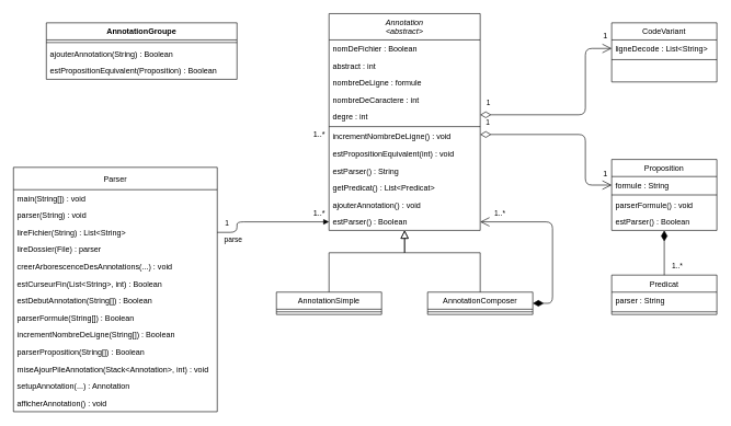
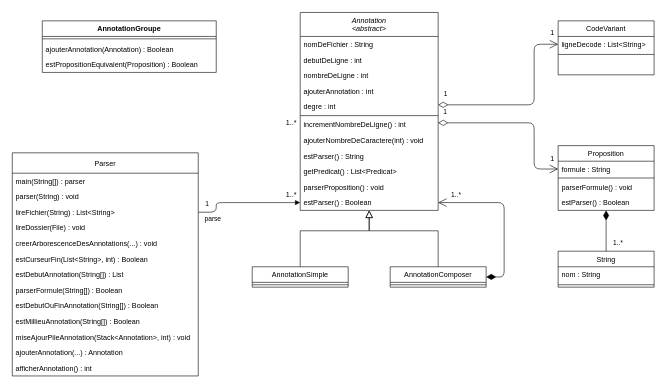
- <mxCell id="3" value="nomDeFichier : Boolean" style="text;align=left;verticalAlign=top;spacingLeft=4;spacingRight=4;overflow=hidden;rotatable=0;points=[[0,0.5],[1,0.5]];portConstraint=eastwest;rounded=0;shadow=0;html=0;" parent="2" vertex="1"><mxGeometry y="40" width="230" height="26" as="geometry" /></mxCell>
+ <mxCell id="3" value="nomDeFichier : String" style="text;align=left;verticalAlign=top;spacingLeft=4;spacingRight=4;overflow=hidden;rotatable=0;points=[[0,0.5],[1,0.5]];portConstraint=eastwest;rounded=0;shadow=0;html=0;" parent="2" vertex="1"><mxGeometry y="40" width="230" height="26" as="geometry" /></mxCell>
- <mxCell id="37" value="ajouterAnnotation(String) : Boolean" style="text;align=left;verticalAlign=top;spacingLeft=4;spacingRight=4;overflow=hidden;rotatable=0;points=[[0,0.5],[1,0.5]];portConstraint=eastwest;rounded=0;shadow=0;html=0;" parent="35" vertex="1"><mxGeometry y="34" width="290" height="26" as="geometry" /></mxCell>
+ <mxCell id="37" value="ajouterAnnotation(Annotation) : Boolean" style="text;align=left;verticalAlign=top;spacingLeft=4;spacingRight=4;overflow=hidden;rotatable=0;points=[[0,0.5],[1,0.5]];portConstraint=eastwest;rounded=0;shadow=0;html=0;" parent="35" vertex="1"><mxGeometry y="34" width="290" height="26" as="geometry" /></mxCell>
- <mxCell id="4" value="abstract : int" style="text;align=left;verticalAlign=top;spacingLeft=4;spacingRight=4;overflow=hidden;rotatable=0;points=[[0,0.5],[1,0.5]];portConstraint=eastwest;rounded=0;shadow=0;html=0;" parent="2" vertex="1"><mxGeometry y="66" width="230" height="26" as="geometry" /></mxCell>
+ <mxCell id="4" value="debutDeLigne : int" style="text;align=left;verticalAlign=top;spacingLeft=4;spacingRight=4;overflow=hidden;rotatable=0;points=[[0,0.5],[1,0.5]];portConstraint=eastwest;rounded=0;shadow=0;html=0;" parent="2" vertex="1"><mxGeometry y="66" width="230" height="26" as="geometry" /></mxCell>
- <mxCell id="5" value="nombreDeLigne : formule" style="text;align=left;verticalAlign=top;spacingLeft=4;spacingRight=4;overflow=hidden;rotatable=0;points=[[0,0.5],[1,0.5]];portConstraint=eastwest;rounded=0;shadow=0;html=0;" parent="2" vertex="1"><mxGeometry y="92" width="230" height="26" as="geometry" /></mxCell>
+ <mxCell id="5" value="nombreDeLigne : int" style="text;align=left;verticalAlign=top;spacingLeft=4;spacingRight=4;overflow=hidden;rotatable=0;points=[[0,0.5],[1,0.5]];portConstraint=eastwest;rounded=0;shadow=0;html=0;" parent="2" vertex="1"><mxGeometry y="92" width="230" height="26" as="geometry" /></mxCell>
- <mxCell id="6" value="nombreDeCaractere : int" style="text;align=left;verticalAlign=top;spacingLeft=4;spacingRight=4;overflow=hidden;rotatable=0;points=[[0,0.5],[1,0.5]];portConstraint=eastwest;rounded=0;shadow=0;html=0;" parent="2" vertex="1"><mxGeometry y="118" width="230" height="26" as="geometry" /></mxCell>
+ <mxCell id="6" value="ajouterAnnotation : int" style="text;align=left;verticalAlign=top;spacingLeft=4;spacingRight=4;overflow=hidden;rotatable=0;points=[[0,0.5],[1,0.5]];portConstraint=eastwest;rounded=0;shadow=0;html=0;" parent="2" vertex="1"><mxGeometry y="118" width="230" height="26" as="geometry" /></mxCell>
- <mxCell id="9" value="incrementNombreDeLigne() : void" style="text;align=left;verticalAlign=top;spacingLeft=4;spacingRight=4;overflow=hidden;rotatable=0;points=[[0,0.5],[1,0.5]];portConstraint=eastwest;rounded=0;shadow=0;html=0;" parent="2" vertex="1"><mxGeometry y="174" width="230" height="26" as="geometry" /></mxCell>
+ <mxCell id="9" value="incrementNombreDeLigne() : int" style="text;align=left;verticalAlign=top;spacingLeft=4;spacingRight=4;overflow=hidden;rotatable=0;points=[[0,0.5],[1,0.5]];portConstraint=eastwest;rounded=0;shadow=0;html=0;" parent="2" vertex="1"><mxGeometry y="174" width="230" height="26" as="geometry" /></mxCell>
- <mxCell id="10" value="estPropositionEquivalent(int) : void" style="text;align=left;verticalAlign=top;spacingLeft=4;spacingRight=4;overflow=hidden;rotatable=0;points=[[0,0.5],[1,0.5]];portConstraint=eastwest;rounded=0;shadow=0;html=0;" parent="2" vertex="1"><mxGeometry y="200" width="230" height="26" as="geometry" /></mxCell>
+ <mxCell id="10" value="ajouterNombreDeCaractere(int) : void" style="text;align=left;verticalAlign=top;spacingLeft=4;spacingRight=4;overflow=hidden;rotatable=0;points=[[0,0.5],[1,0.5]];portConstraint=eastwest;rounded=0;shadow=0;html=0;" parent="2" vertex="1"><mxGeometry y="200" width="230" height="26" as="geometry" /></mxCell>
- <mxCell id="41" value="main(String[]) : void" style="text;strokeColor=none;fillColor=none;align=left;verticalAlign=top;spacingLeft=4;spacingRight=4;overflow=hidden;rotatable=0;points=[[0,0.5],[1,0.5]];portConstraint=eastwest;" parent="40" vertex="1"><mxGeometry y="34" width="310" height="26" as="geometry" /></mxCell>
+ <mxCell id="41" value="main(String[]) : parser" style="text;strokeColor=none;fillColor=none;align=left;verticalAlign=top;spacingLeft=4;spacingRight=4;overflow=hidden;rotatable=0;points=[[0,0.5],[1,0.5]];portConstraint=eastwest;" parent="40" vertex="1"><mxGeometry y="34" width="310" height="26" as="geometry" /></mxCell>
- <mxCell id="13" value="ajouterAnnotation() : void" style="text;align=left;verticalAlign=top;spacingLeft=4;spacingRight=4;overflow=hidden;rotatable=0;points=[[0,0.5],[1,0.5]];portConstraint=eastwest;rounded=0;shadow=0;html=0;" parent="2" vertex="1"><mxGeometry y="278" width="230" height="26" as="geometry" /></mxCell>
+ <mxCell id="13" value="parserProposition() : void" style="text;align=left;verticalAlign=top;spacingLeft=4;spacingRight=4;overflow=hidden;rotatable=0;points=[[0,0.5],[1,0.5]];portConstraint=eastwest;rounded=0;shadow=0;html=0;" parent="2" vertex="1"><mxGeometry y="278" width="230" height="26" as="geometry" /></mxCell>
- <mxCell id="44" value="lireDossier(File) : parser" style="text;strokeColor=none;fillColor=none;align=left;verticalAlign=top;spacingLeft=4;spacingRight=4;overflow=hidden;rotatable=0;points=[[0,0.5],[1,0.5]];portConstraint=eastwest;" parent="40" vertex="1"><mxGeometry y="112" width="310" height="26" as="geometry" /></mxCell>
+ <mxCell id="44" value="lireDossier(File) : void" style="text;strokeColor=none;fillColor=none;align=left;verticalAlign=top;spacingLeft=4;spacingRight=4;overflow=hidden;rotatable=0;points=[[0,0.5],[1,0.5]];portConstraint=eastwest;" parent="40" vertex="1"><mxGeometry y="112" width="310" height="26" as="geometry" /></mxCell>
- <mxCell id="30" value="Predicat" style="swimlane;fontStyle=0;align=center;verticalAlign=top;childLayout=stackLayout;horizontal=1;startSize=26;horizontalStack=0;resizeParent=1;resizeLast=0;collapsible=1;marginBottom=0;rounded=0;shadow=0;strokeWidth=1;" parent="1" vertex="1"><mxGeometry x="930" y="418" width="160" height="60" as="geometry"><mxRectangle x="550" y="140" width="160" height="26" as="alternateBounds" /></mxGeometry></mxCell>
+ <mxCell id="30" value="String" style="swimlane;fontStyle=0;align=center;verticalAlign=top;childLayout=stackLayout;horizontal=1;startSize=26;horizontalStack=0;resizeParent=1;resizeLast=0;collapsible=1;marginBottom=0;rounded=0;shadow=0;strokeWidth=1;" parent="1" vertex="1"><mxGeometry x="930" y="418" width="160" height="60" as="geometry"><mxRectangle x="550" y="140" width="160" height="26" as="alternateBounds" /></mxGeometry></mxCell>
- <mxCell id="47" value="estDebutAnnotation(String[]) : Boolean" style="text;strokeColor=none;fillColor=none;align=left;verticalAlign=top;spacingLeft=4;spacingRight=4;overflow=hidden;rotatable=0;points=[[0,0.5],[1,0.5]];portConstraint=eastwest;" vertex="1" parent="40"><mxGeometry y="190" width="310" height="26" as="geometry" /></mxCell>
+ <mxCell id="47" value="estDebutAnnotation(String[]) : List" style="text;strokeColor=none;fillColor=none;align=left;verticalAlign=top;spacingLeft=4;spacingRight=4;overflow=hidden;rotatable=0;points=[[0,0.5],[1,0.5]];portConstraint=eastwest;" vertex="1" parent="40"><mxGeometry y="190" width="310" height="26" as="geometry" /></mxCell>
- <mxCell id="31" value="parser : String" style="text;align=left;verticalAlign=top;spacingLeft=4;spacingRight=4;overflow=hidden;rotatable=0;points=[[0,0.5],[1,0.5]];portConstraint=eastwest;" parent="30" vertex="1"><mxGeometry y="26" width="160" height="26" as="geometry" /></mxCell>
+ <mxCell id="31" value="nom : String" style="text;align=left;verticalAlign=top;spacingLeft=4;spacingRight=4;overflow=hidden;rotatable=0;points=[[0,0.5],[1,0.5]];portConstraint=eastwest;" parent="30" vertex="1"><mxGeometry y="26" width="160" height="26" as="geometry" /></mxCell>
- <mxCell id="49" value="incrementNombreDeLigne(String[]) : Boolean" style="text;strokeColor=none;fillColor=none;align=left;verticalAlign=top;spacingLeft=4;spacingRight=4;overflow=hidden;rotatable=0;points=[[0,0.5],[1,0.5]];portConstraint=eastwest;" vertex="1" parent="40"><mxGeometry y="242" width="310" height="26" as="geometry" /></mxCell>
+ <mxCell id="49" value="estDebutOuFinAnnotation(String[]) : Boolean" style="text;strokeColor=none;fillColor=none;align=left;verticalAlign=top;spacingLeft=4;spacingRight=4;overflow=hidden;rotatable=0;points=[[0,0.5],[1,0.5]];portConstraint=eastwest;" vertex="1" parent="40"><mxGeometry y="242" width="310" height="26" as="geometry" /></mxCell>
- <mxCell id="50" value="parserProposition(String[]) : Boolean" style="text;strokeColor=none;fillColor=none;align=left;verticalAlign=top;spacingLeft=4;spacingRight=4;overflow=hidden;rotatable=0;points=[[0,0.5],[1,0.5]];portConstraint=eastwest;" vertex="1" parent="40"><mxGeometry y="268" width="310" height="26" as="geometry" /></mxCell>
+ <mxCell id="50" value="estMillieuAnnotation(String[]) : Boolean" style="text;strokeColor=none;fillColor=none;align=left;verticalAlign=top;spacingLeft=4;spacingRight=4;overflow=hidden;rotatable=0;points=[[0,0.5],[1,0.5]];portConstraint=eastwest;" vertex="1" parent="40"><mxGeometry y="268" width="310" height="26" as="geometry" /></mxCell>
- <mxCell id="52" value="setupAnnotation(...) : Annotation" style="text;strokeColor=none;fillColor=none;align=left;verticalAlign=top;spacingLeft=4;spacingRight=4;overflow=hidden;rotatable=0;points=[[0,0.5],[1,0.5]];portConstraint=eastwest;" vertex="1" parent="40"><mxGeometry y="320" width="310" height="26" as="geometry" /></mxCell>
+ <mxCell id="52" value="ajouterAnnotation(...) : Annotation" style="text;strokeColor=none;fillColor=none;align=left;verticalAlign=top;spacingLeft=4;spacingRight=4;overflow=hidden;rotatable=0;points=[[0,0.5],[1,0.5]];portConstraint=eastwest;" vertex="1" parent="40"><mxGeometry y="320" width="310" height="26" as="geometry" /></mxCell>
- <mxCell id="53" value="afficherAnnotation() : void" style="text;strokeColor=none;fillColor=none;align=left;verticalAlign=top;spacingLeft=4;spacingRight=4;overflow=hidden;rotatable=0;points=[[0,0.5],[1,0.5]];portConstraint=eastwest;" vertex="1" parent="40"><mxGeometry y="346" width="310" height="26" as="geometry" /></mxCell>
+ <mxCell id="53" value="afficherAnnotation() : int" style="text;strokeColor=none;fillColor=none;align=left;verticalAlign=top;spacingLeft=4;spacingRight=4;overflow=hidden;rotatable=0;points=[[0,0.5],[1,0.5]];portConstraint=eastwest;" vertex="1" parent="40"><mxGeometry y="346" width="310" height="26" as="geometry" /></mxCell>
